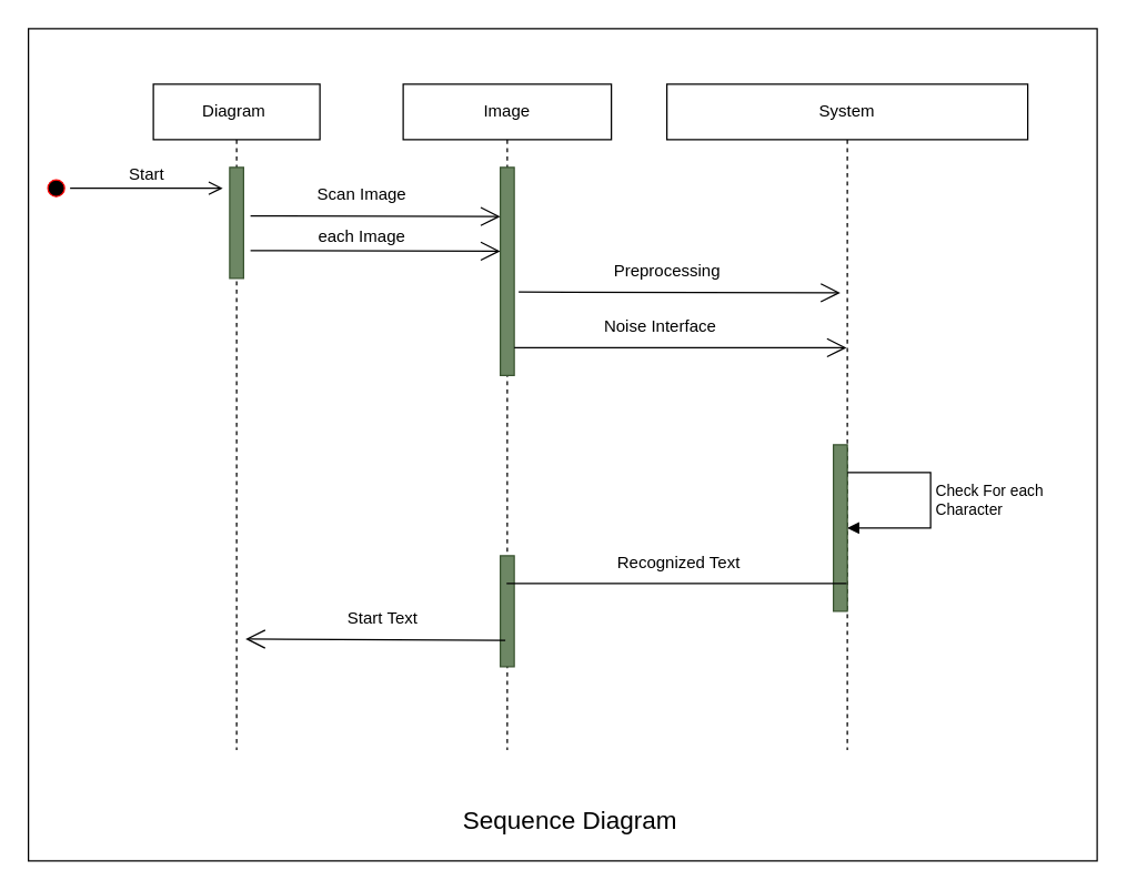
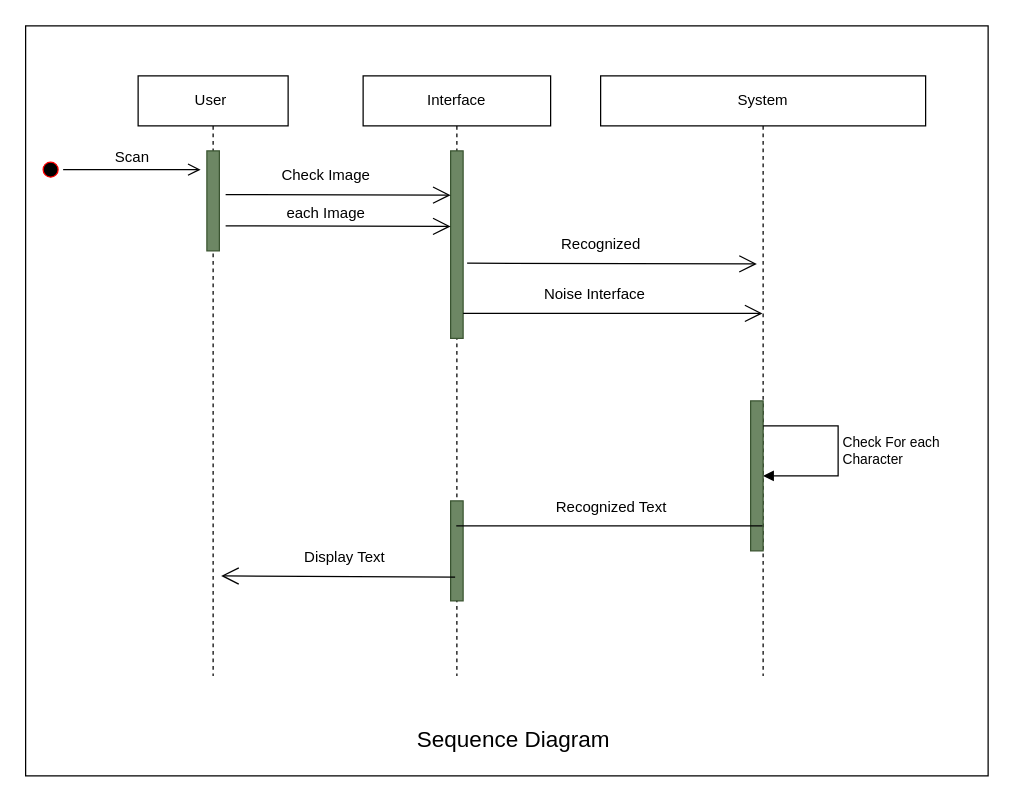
- <mxCell id="2" value="Diagram&amp;nbsp;" style="shape=umlLifeline;perimeter=lifelinePerimeter;whiteSpace=wrap;html=1;container=1;collapsible=0;recursiveResize=0;outlineConnect=0;" vertex="1" parent="1"><mxGeometry x="110" y="60" width="120" height="480" as="geometry" /></mxCell>
+ <mxCell id="2" value="User&amp;nbsp;" style="shape=umlLifeline;perimeter=lifelinePerimeter;whiteSpace=wrap;html=1;container=1;collapsible=0;recursiveResize=0;outlineConnect=0;" vertex="1" parent="1"><mxGeometry x="110" y="60" width="120" height="480" as="geometry" /></mxCell>
- <mxCell id="4" value="Image" style="shape=umlLifeline;perimeter=lifelinePerimeter;whiteSpace=wrap;html=1;container=1;collapsible=0;recursiveResize=0;outlineConnect=0;" vertex="1" parent="1"><mxGeometry x="290" y="60" width="150" height="480" as="geometry" /></mxCell>
+ <mxCell id="4" value="Interface" style="shape=umlLifeline;perimeter=lifelinePerimeter;whiteSpace=wrap;html=1;container=1;collapsible=0;recursiveResize=0;outlineConnect=0;" vertex="1" parent="1"><mxGeometry x="290" y="60" width="150" height="480" as="geometry" /></mxCell>
- <mxCell id="22" value="Start" style="text;html=1;align=center;verticalAlign=middle;resizable=0;points=[];autosize=1;strokeColor=none;fillColor=none;" vertex="1" parent="1"><mxGeometry x="80" y="110" width="50" height="30" as="geometry" /></mxCell>
+ <mxCell id="22" value="Scan" style="text;html=1;align=center;verticalAlign=middle;resizable=0;points=[];autosize=1;strokeColor=none;fillColor=none;" vertex="1" parent="1"><mxGeometry x="80" y="110" width="50" height="30" as="geometry" /></mxCell>
- <mxCell id="13" value="Scan Image" style="text;html=1;align=center;verticalAlign=middle;resizable=0;points=[];autosize=1;strokeColor=none;fillColor=none;" vertex="1" parent="1"><mxGeometry x="215" y="125" width="90" height="30" as="geometry" /></mxCell>
+ <mxCell id="13" value="Check Image" style="text;html=1;align=center;verticalAlign=middle;resizable=0;points=[];autosize=1;strokeColor=none;fillColor=none;" vertex="1" parent="1"><mxGeometry x="215" y="125" width="90" height="30" as="geometry" /></mxCell>
- <mxCell id="15" value="Preprocessing" style="text;html=1;align=center;verticalAlign=middle;resizable=0;points=[];autosize=1;strokeColor=none;fillColor=none;" vertex="1" parent="1"><mxGeometry x="430" y="180" width="100" height="30" as="geometry" /></mxCell>
+ <mxCell id="15" value="Recognized" style="text;html=1;align=center;verticalAlign=middle;resizable=0;points=[];autosize=1;strokeColor=none;fillColor=none;" vertex="1" parent="1"><mxGeometry x="430" y="180" width="100" height="30" as="geometry" /></mxCell>
- <mxCell id="19" value="Start Text" style="text;html=1;align=center;verticalAlign=middle;resizable=0;points=[];autosize=1;strokeColor=none;fillColor=none;fontColor=#000000;" vertex="1" parent="1"><mxGeometry x="230" y="430" width="90" height="30" as="geometry" /></mxCell>
+ <mxCell id="19" value="Display Text" style="text;html=1;align=center;verticalAlign=middle;resizable=0;points=[];autosize=1;strokeColor=none;fillColor=none;fontColor=#000000;" vertex="1" parent="1"><mxGeometry x="230" y="430" width="90" height="30" as="geometry" /></mxCell>
